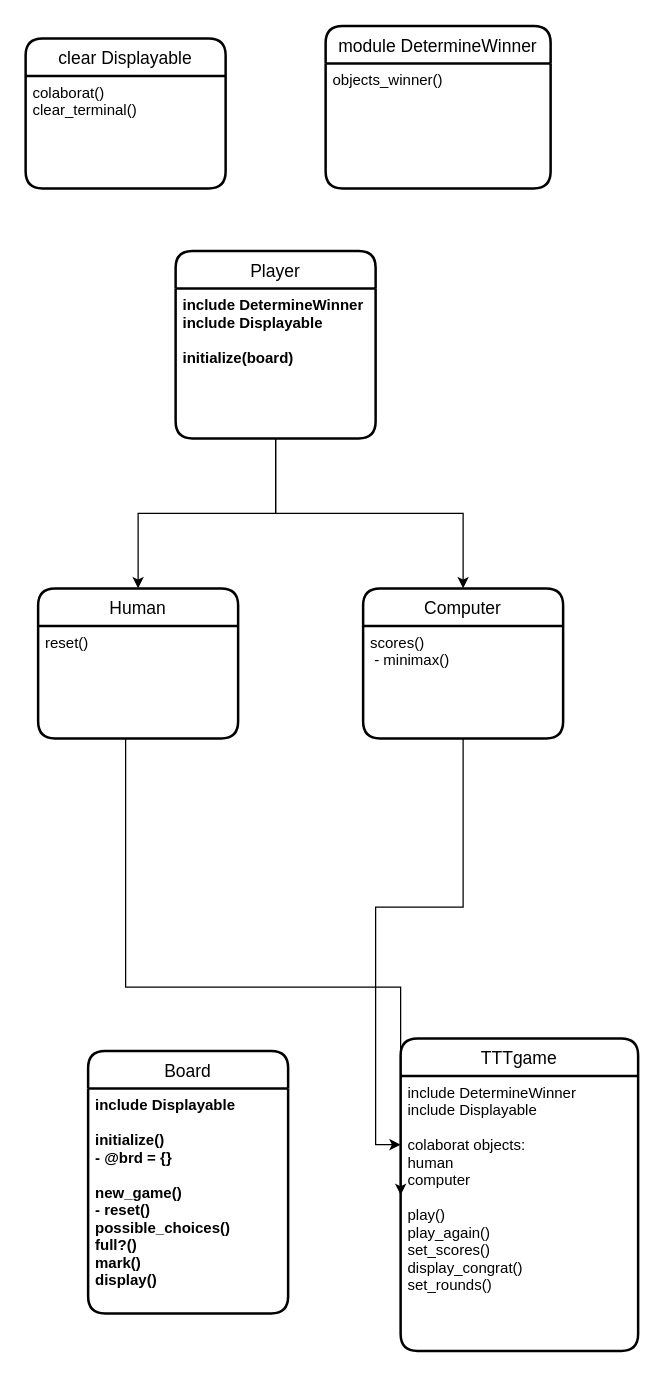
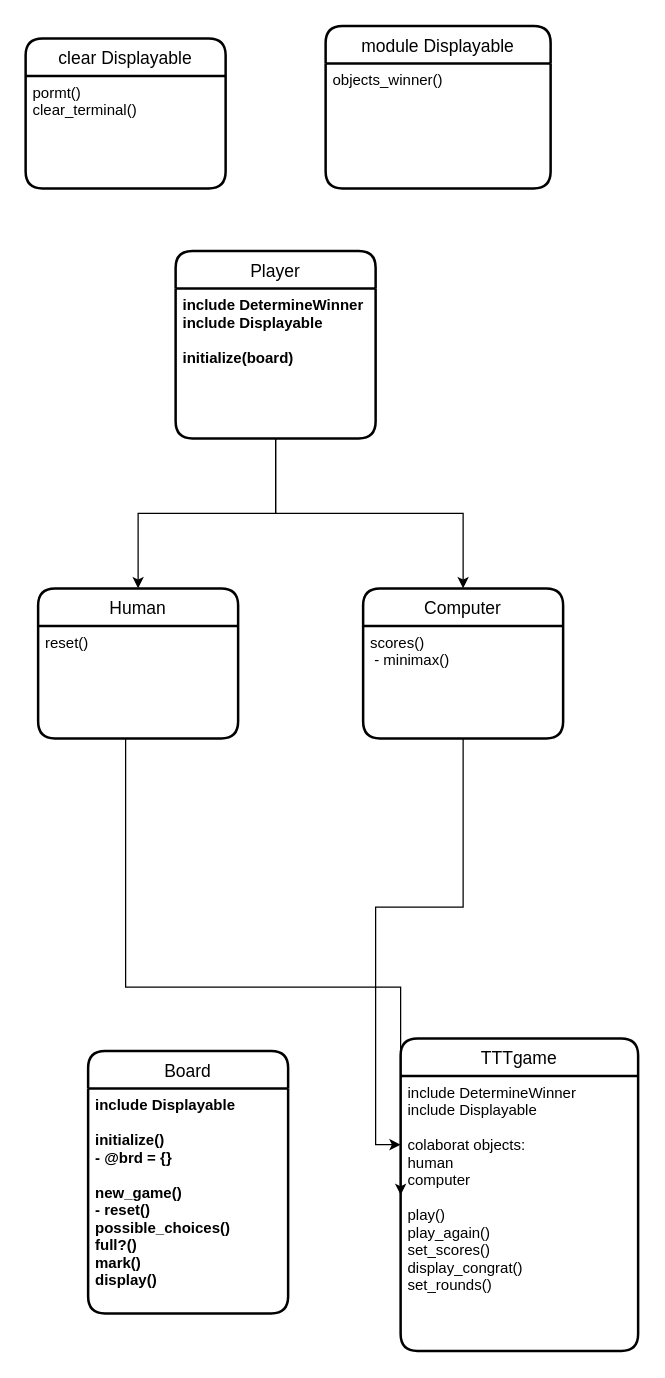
- <mxCell id="18" value="module DetermineWinner" style="swimlane;childLayout=stackLayout;horizontal=1;startSize=30;horizontalStack=0;rounded=1;fontSize=14;fontStyle=0;strokeWidth=2;resizeParent=0;resizeLast=1;shadow=0;dashed=0;align=center;" vertex="1" parent="1"><mxGeometry x="260" y="20" width="180" height="130" as="geometry" /></mxCell>
+ <mxCell id="18" value="module Displayable" style="swimlane;childLayout=stackLayout;horizontal=1;startSize=30;horizontalStack=0;rounded=1;fontSize=14;fontStyle=0;strokeWidth=2;resizeParent=0;resizeLast=1;shadow=0;dashed=0;align=center;" vertex="1" parent="1"><mxGeometry x="260" y="20" width="180" height="130" as="geometry" /></mxCell>
- <mxCell id="17" value="colaborat()&#10;clear_terminal()" style="align=left;strokeColor=none;fillColor=none;spacingLeft=4;fontSize=12;verticalAlign=top;resizable=0;rotatable=0;part=1;" vertex="1" parent="16"><mxGeometry y="30" width="160" height="90" as="geometry" /></mxCell>
+ <mxCell id="17" value="pormt()&#10;clear_terminal()" style="align=left;strokeColor=none;fillColor=none;spacingLeft=4;fontSize=12;verticalAlign=top;resizable=0;rotatable=0;part=1;" vertex="1" parent="16"><mxGeometry y="30" width="160" height="90" as="geometry" /></mxCell>
